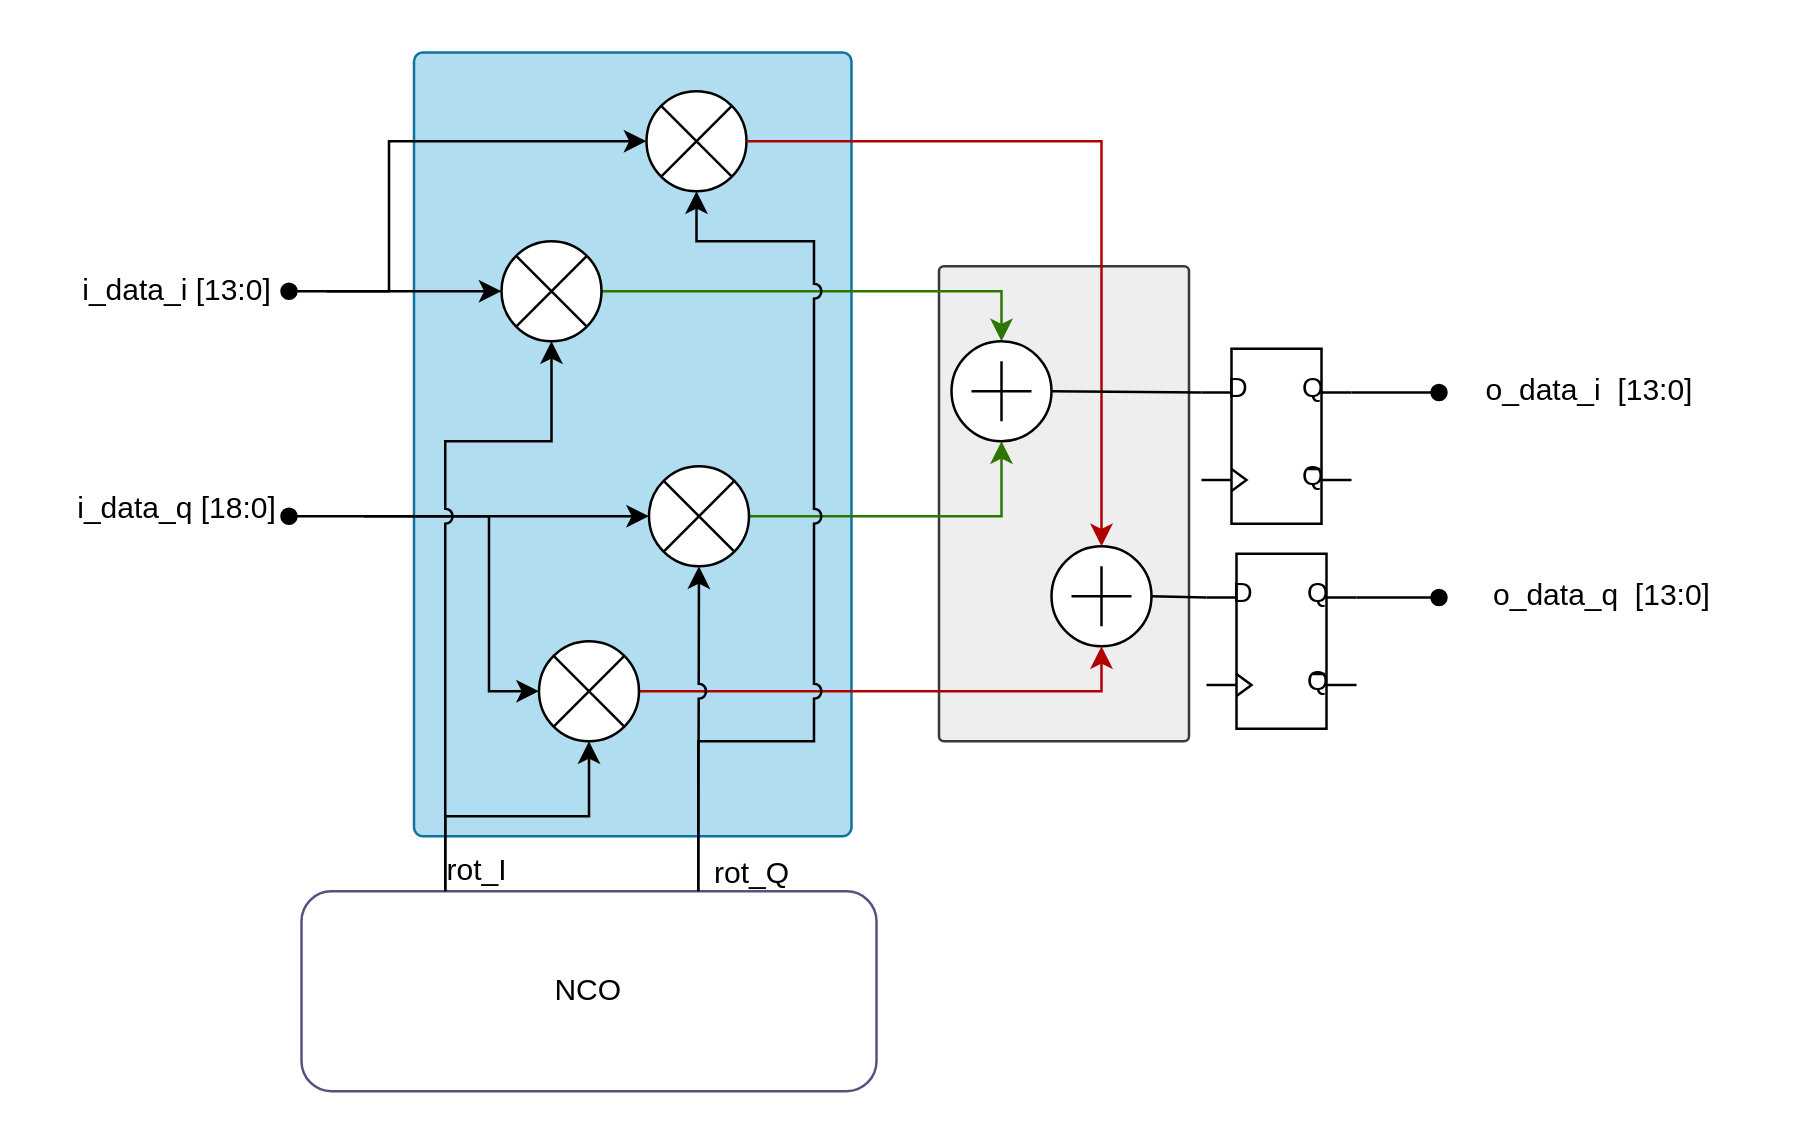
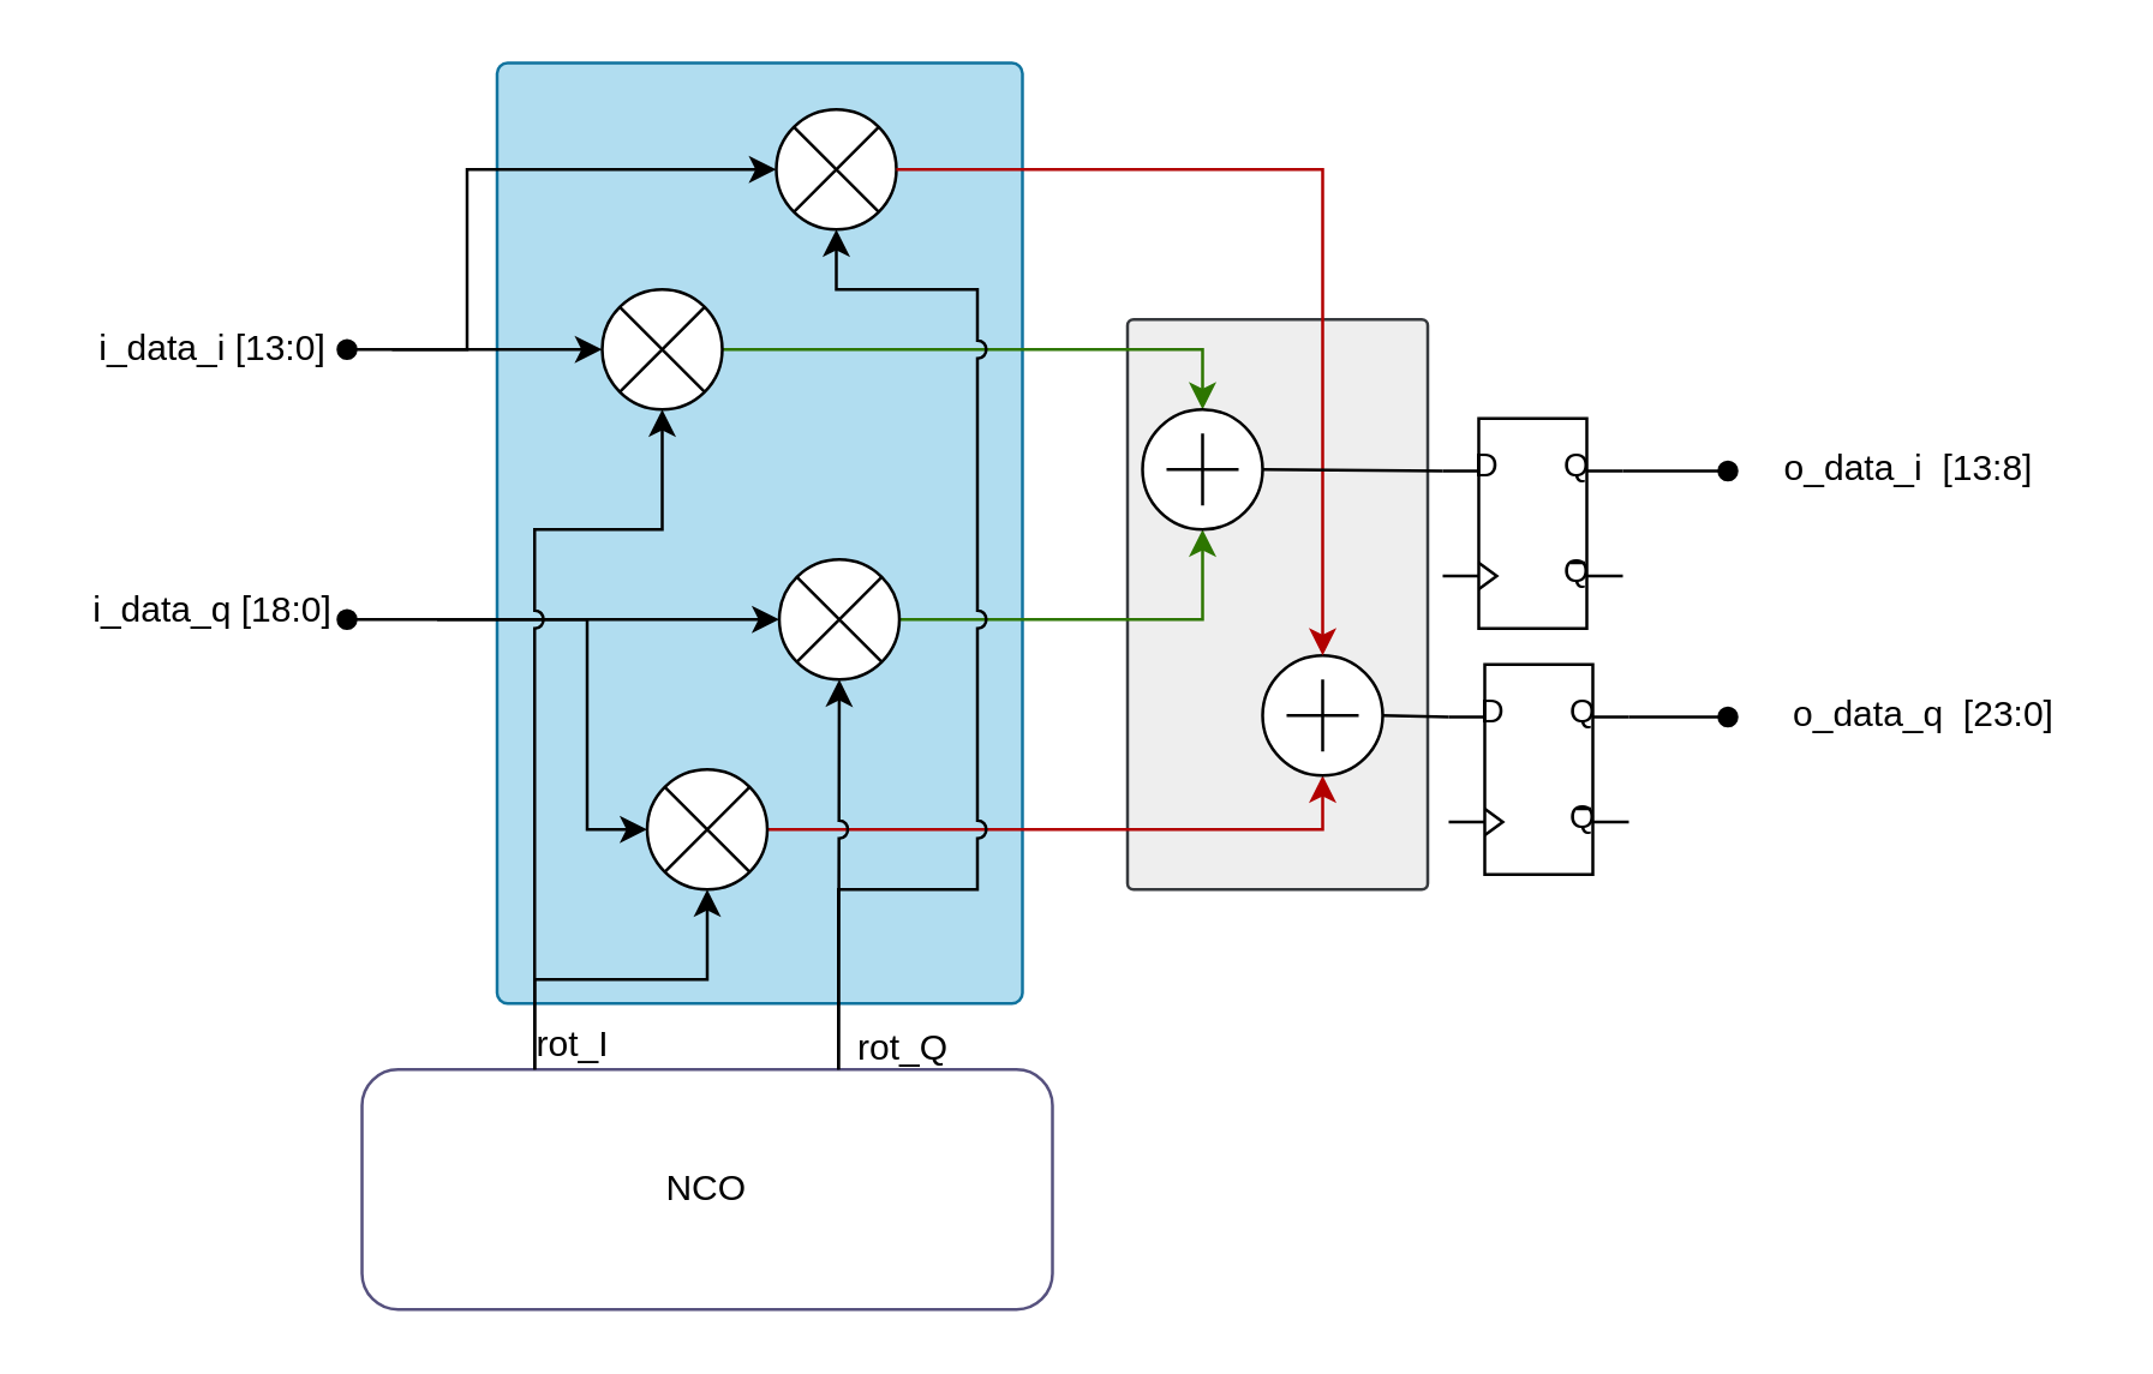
- <mxCell id="28" value="o_data_i&amp;nbsp; [13:0]" style="text;html=1;align=center;verticalAlign=middle;resizable=0;points=[];autosize=1;strokeColor=none;fillColor=none;" parent="1" vertex="1"><mxGeometry x="580" y="141" width="110" height="30" as="geometry" /></mxCell>
+ <mxCell id="28" value="o_data_i&amp;nbsp; [13:8]" style="text;html=1;align=center;verticalAlign=middle;resizable=0;points=[];autosize=1;strokeColor=none;fillColor=none;" parent="1" vertex="1"><mxGeometry x="580" y="141" width="110" height="30" as="geometry" /></mxCell>
- <mxCell id="29" value="o_data_q&amp;nbsp; [13:0]" style="text;html=1;align=center;verticalAlign=middle;resizable=0;points=[];autosize=1;strokeColor=none;fillColor=none;" parent="1" vertex="1"><mxGeometry x="585" y="223" width="110" height="30" as="geometry" /></mxCell>
+ <mxCell id="29" value="o_data_q&amp;nbsp; [23:0]" style="text;html=1;align=center;verticalAlign=middle;resizable=0;points=[];autosize=1;strokeColor=none;fillColor=none;" parent="1" vertex="1"><mxGeometry x="585" y="223" width="110" height="30" as="geometry" /></mxCell>
